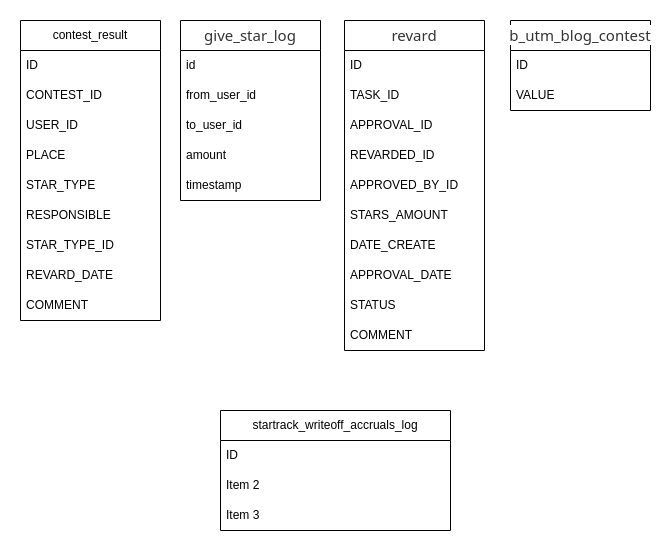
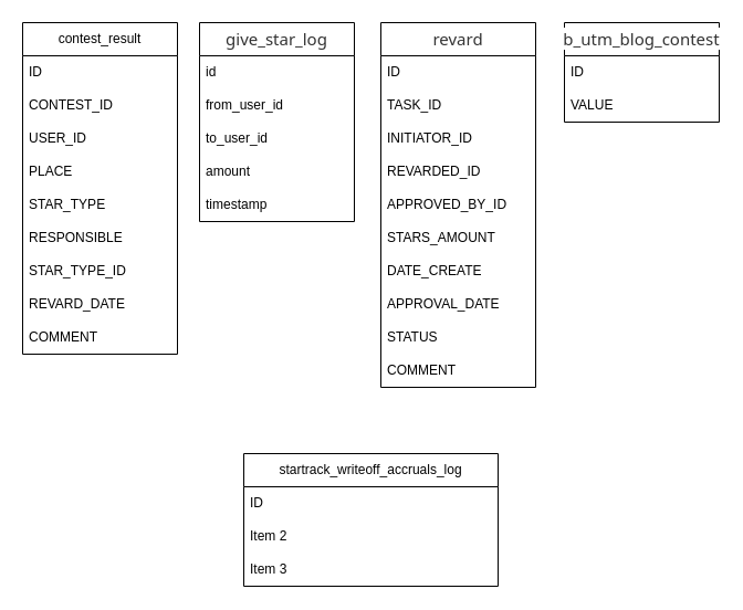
- <mxCell id="24" value="APPROVAL_ID" style="text;strokeColor=none;fillColor=none;align=left;verticalAlign=middle;spacingLeft=4;spacingRight=4;overflow=hidden;points=[[0,0.5],[1,0.5]];portConstraint=eastwest;rotatable=0;whiteSpace=wrap;html=1;" vertex="1" parent="21"><mxGeometry y="90" width="140" height="30" as="geometry" /></mxCell>
+ <mxCell id="24" value="INITIATOR_ID" style="text;strokeColor=none;fillColor=none;align=left;verticalAlign=middle;spacingLeft=4;spacingRight=4;overflow=hidden;points=[[0,0.5],[1,0.5]];portConstraint=eastwest;rotatable=0;whiteSpace=wrap;html=1;" vertex="1" parent="21"><mxGeometry y="90" width="140" height="30" as="geometry" /></mxCell>
